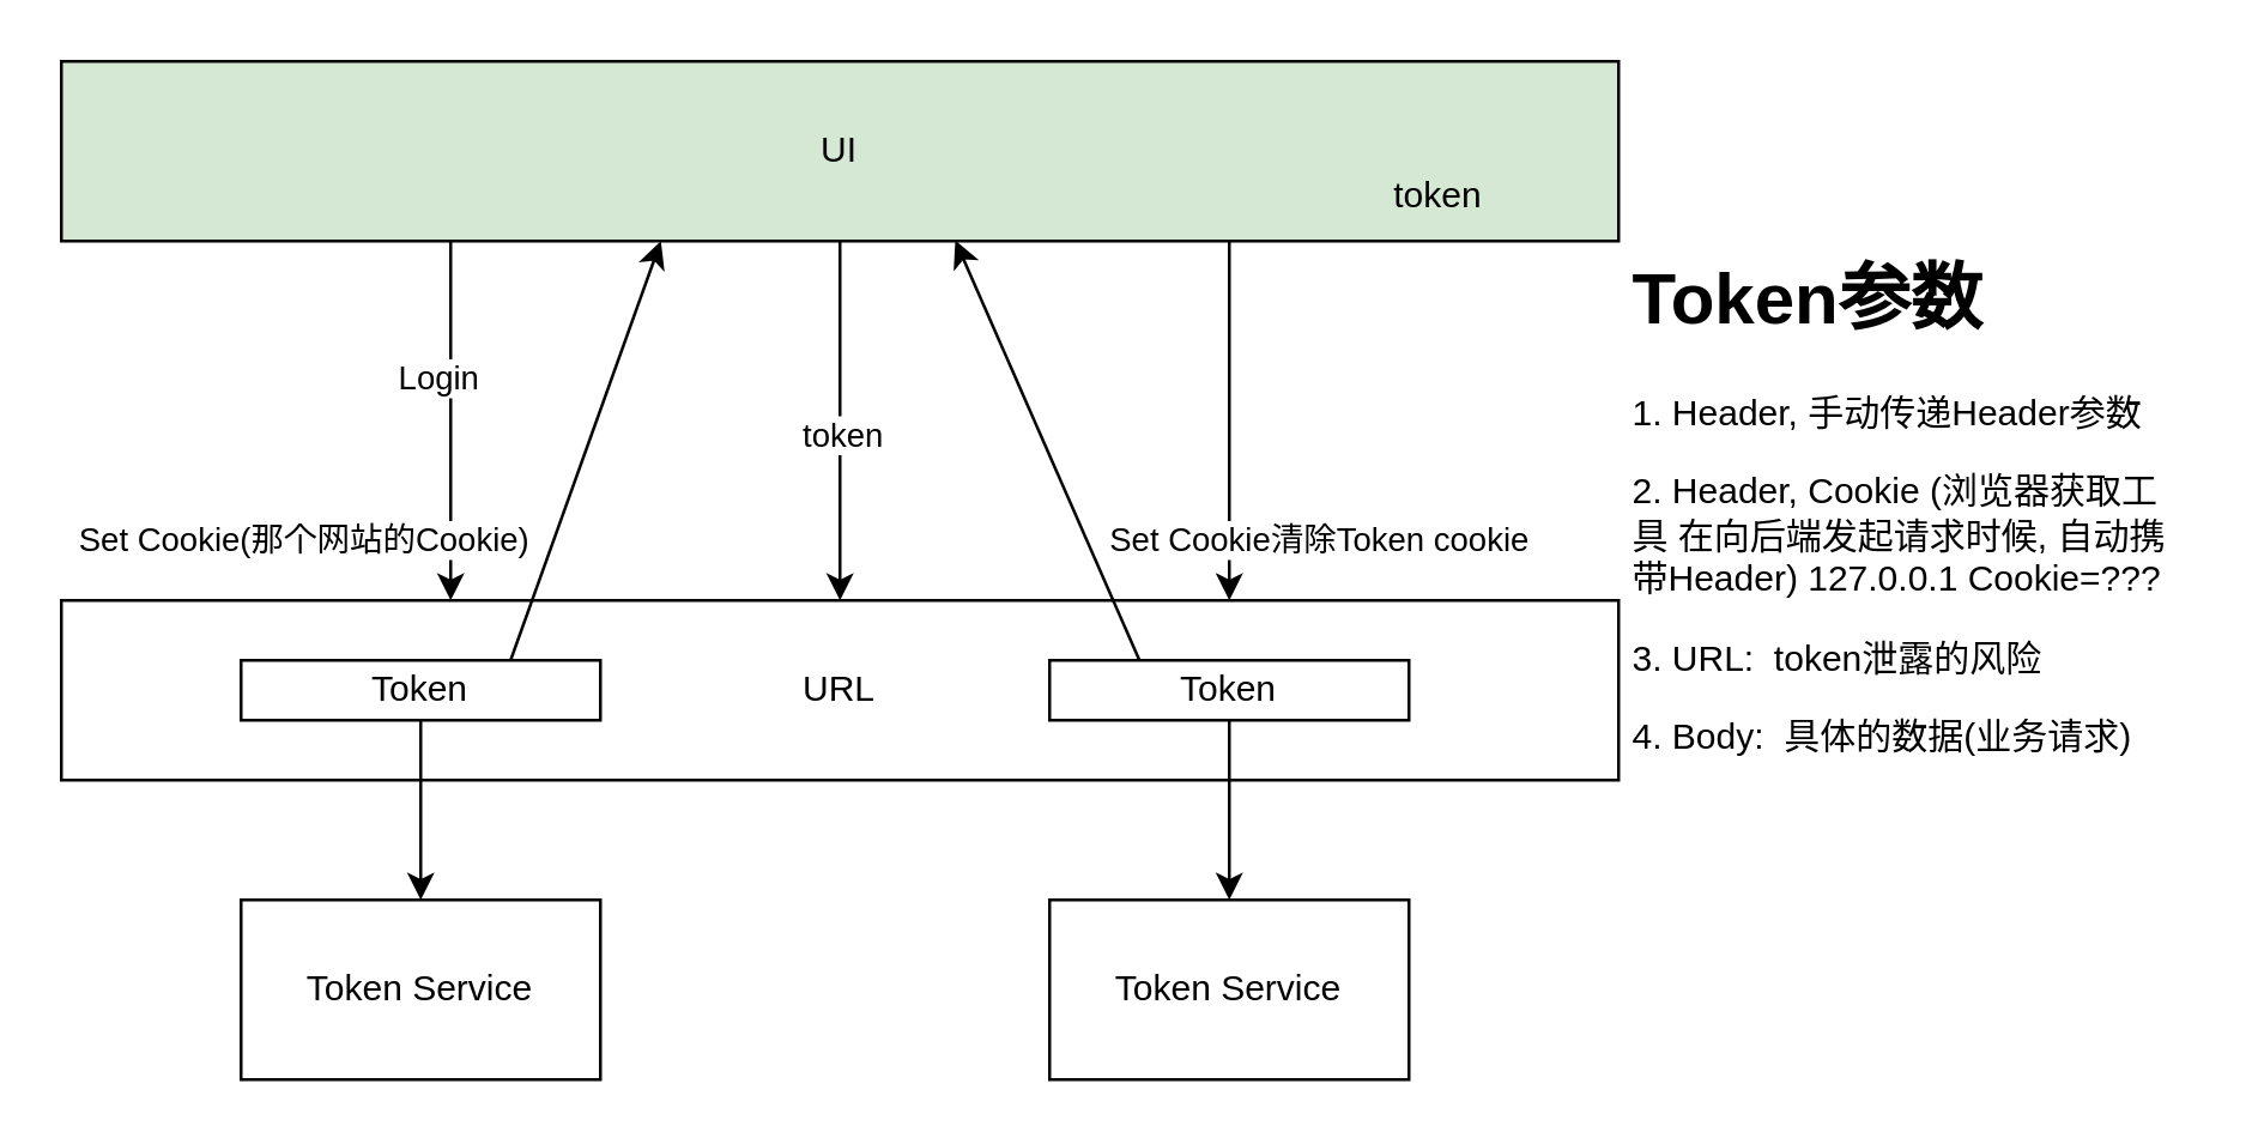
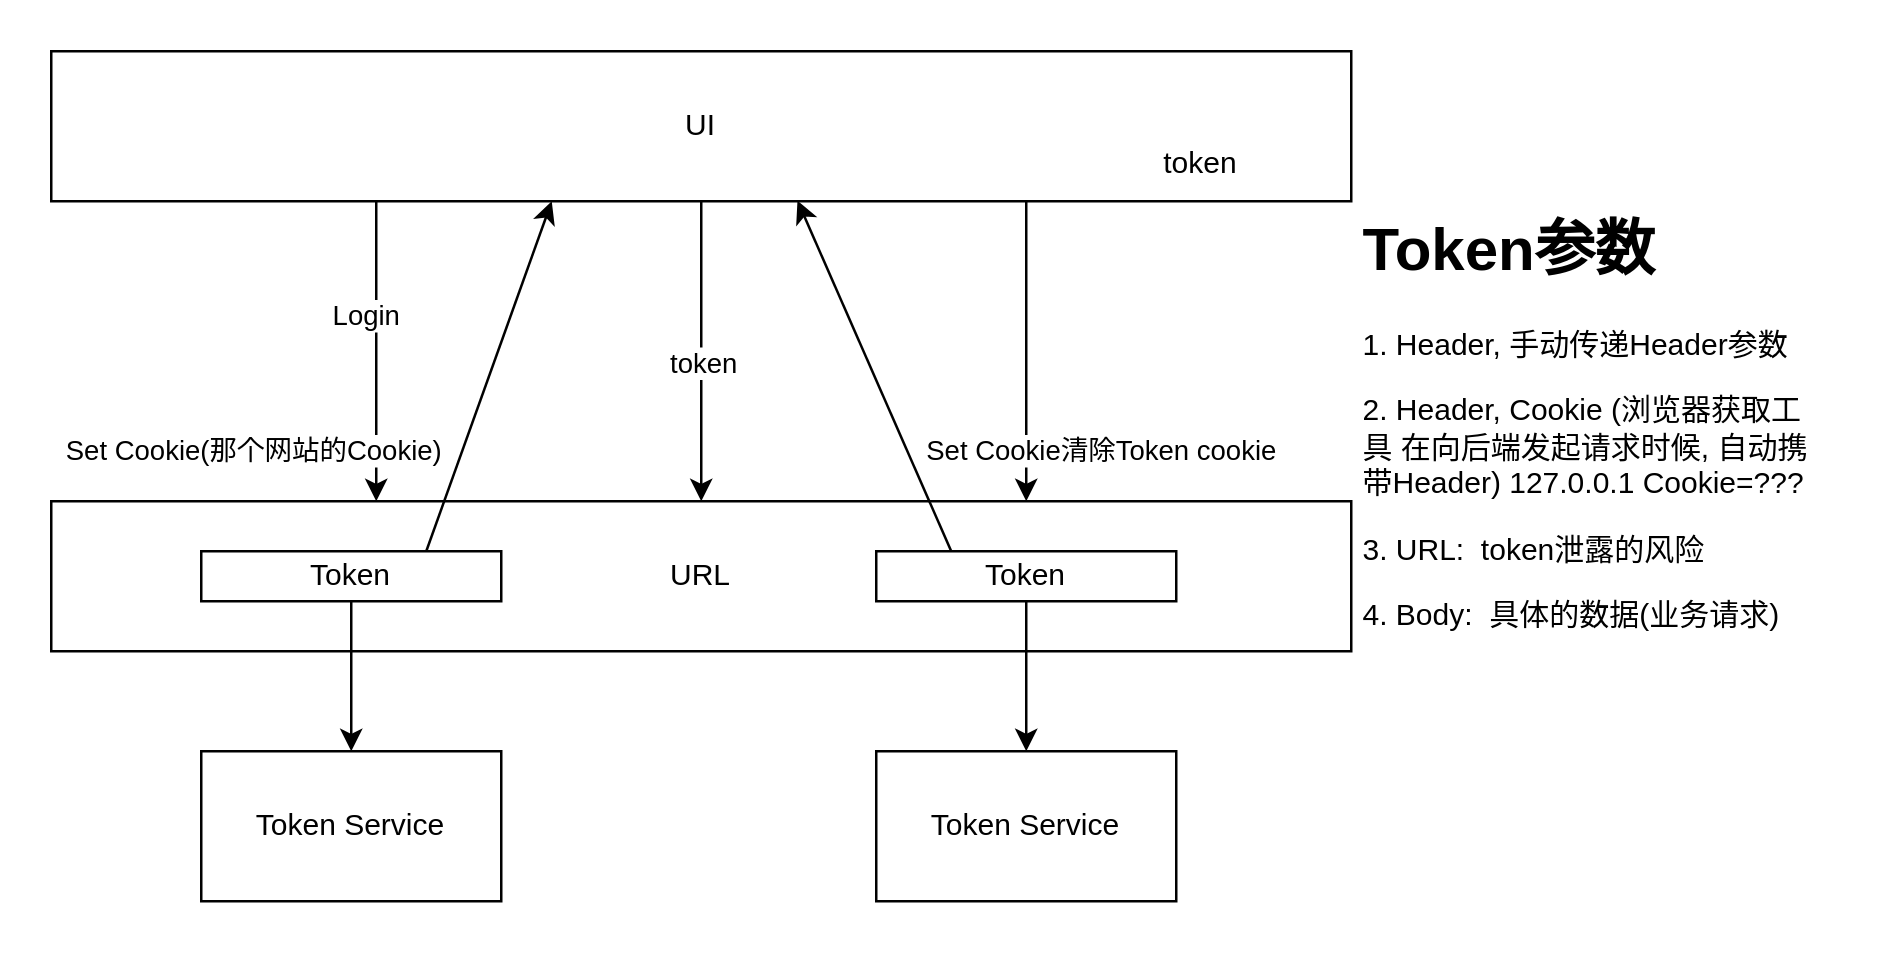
- <mxCell id="7" value="UI" style="rounded=0;whiteSpace=wrap;html=1;fillColor=#d5e8d4;" vertex="1" parent="1"><mxGeometry x="20" y="20" width="520" height="60" as="geometry" /></mxCell>
+ <mxCell id="7" value="UI" style="rounded=0;whiteSpace=wrap;html=1;" vertex="1" parent="1"><mxGeometry x="20" y="20" width="520" height="60" as="geometry" /></mxCell>
